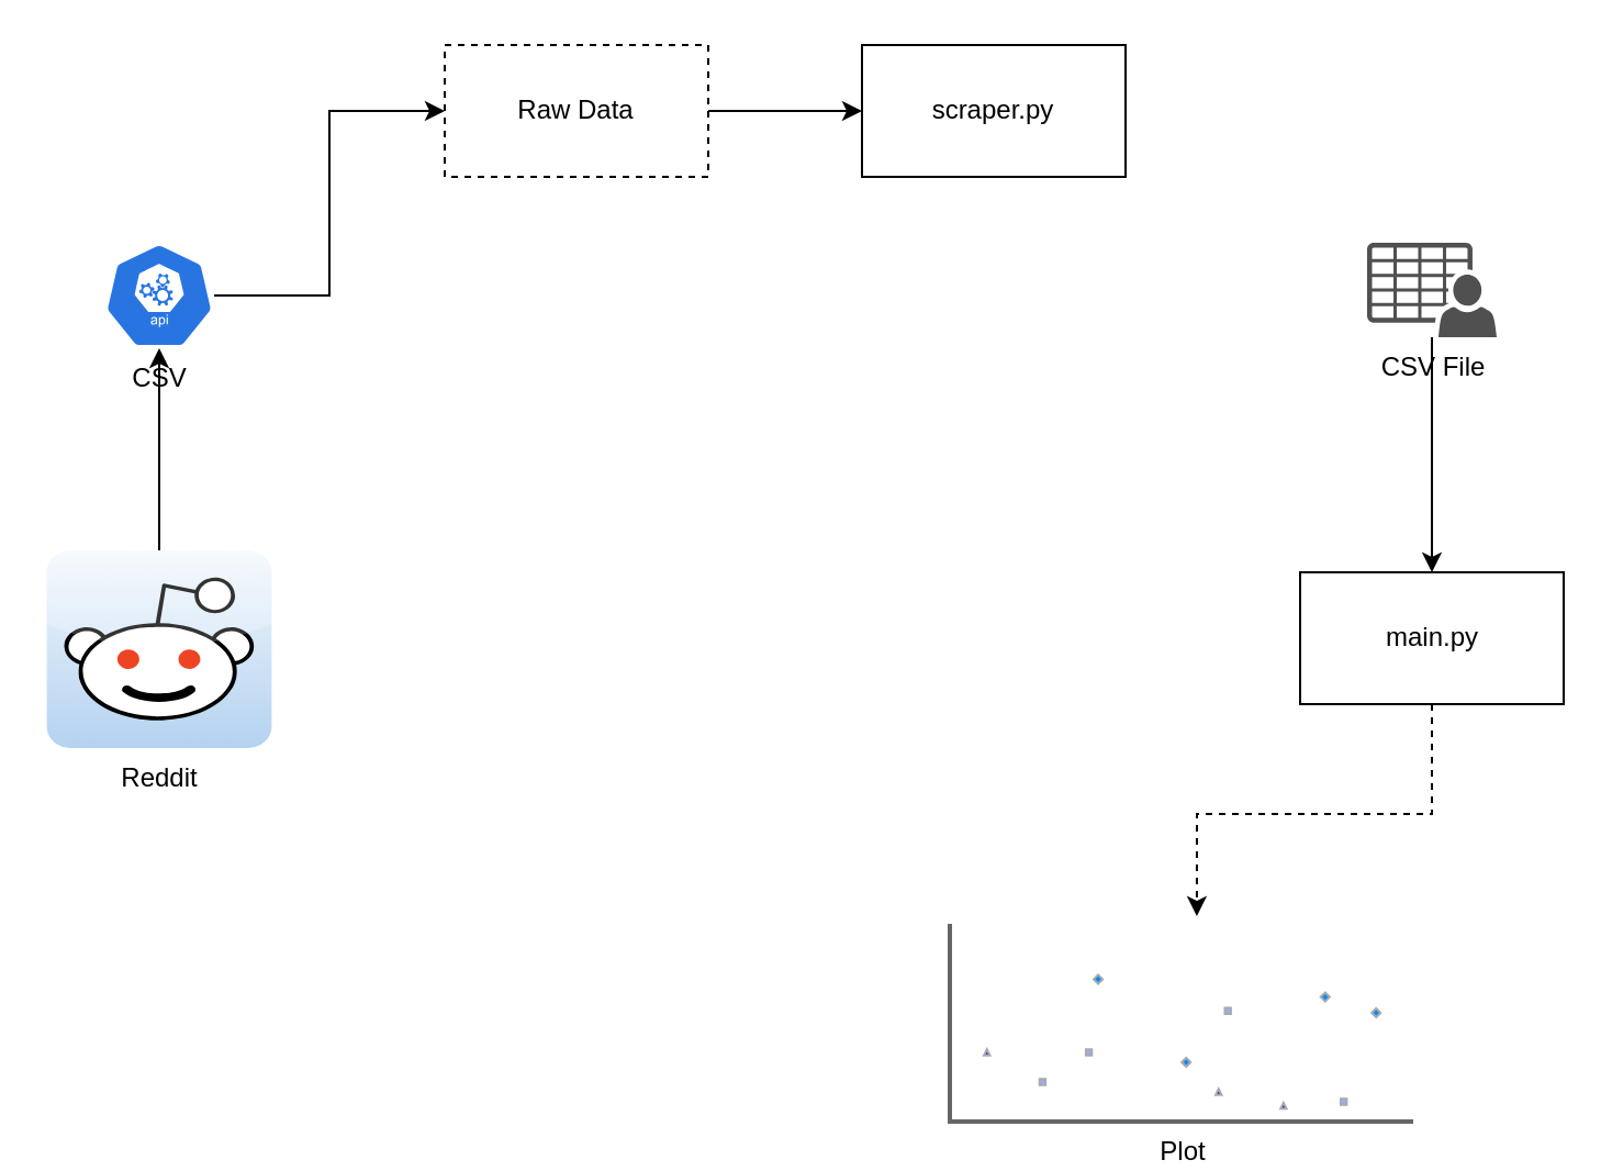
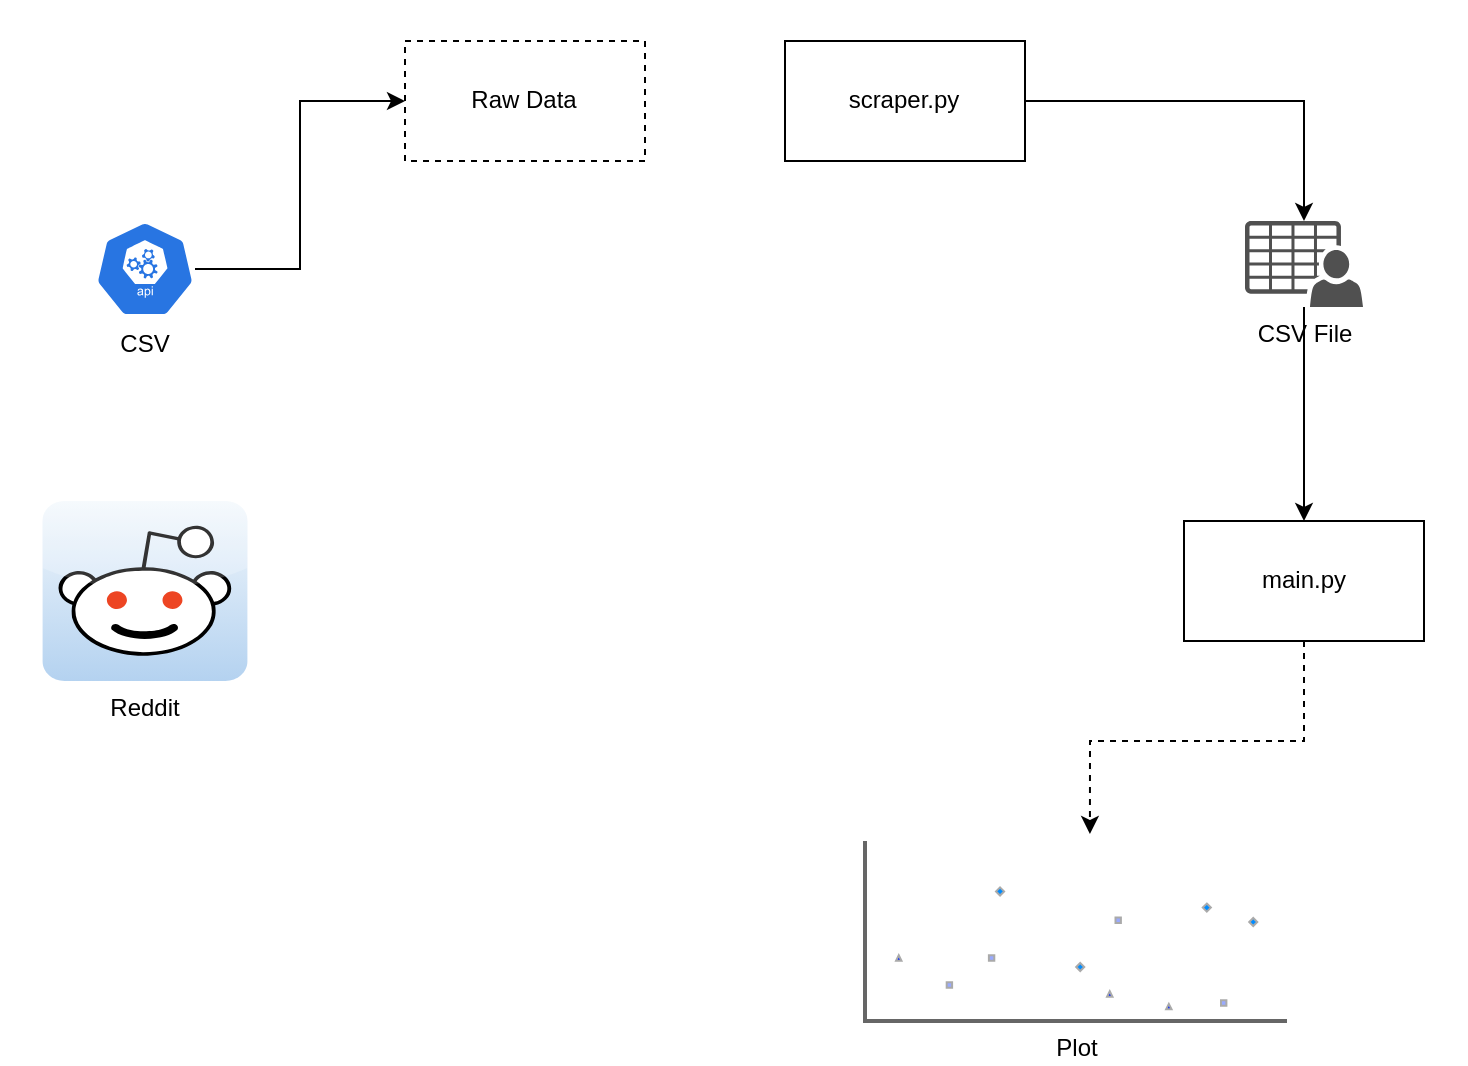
- <mxCell id="6" style="edgeStyle=orthogonalEdgeStyle;rounded=0;orthogonalLoop=1;jettySize=auto;html=1;entryX=0;entryY=0.5;entryDx=0;entryDy=0;" parent="1" source="7" target="9" edge="1"><mxGeometry relative="1" as="geometry" /></mxCell>
+ <mxCell id="8" style="edgeStyle=orthogonalEdgeStyle;rounded=0;orthogonalLoop=1;jettySize=auto;html=1;" parent="1" source="9" target="11" edge="1"><mxGeometry relative="1" as="geometry" /></mxCell>
- <mxCell id="5" style="edgeStyle=orthogonalEdgeStyle;rounded=0;orthogonalLoop=1;jettySize=auto;html=1;entryX=0.5;entryY=1;entryDx=0;entryDy=0;entryPerimeter=0;" parent="1" source="2" target="4" edge="1"><mxGeometry relative="1" as="geometry" /></mxCell>
